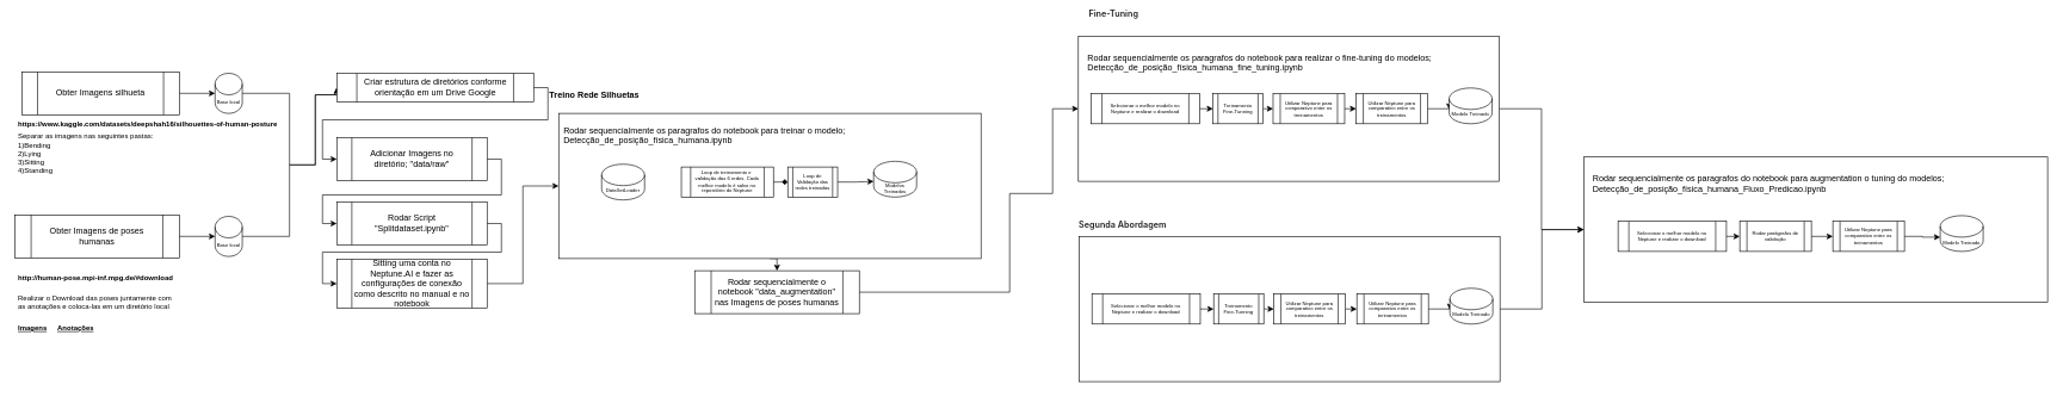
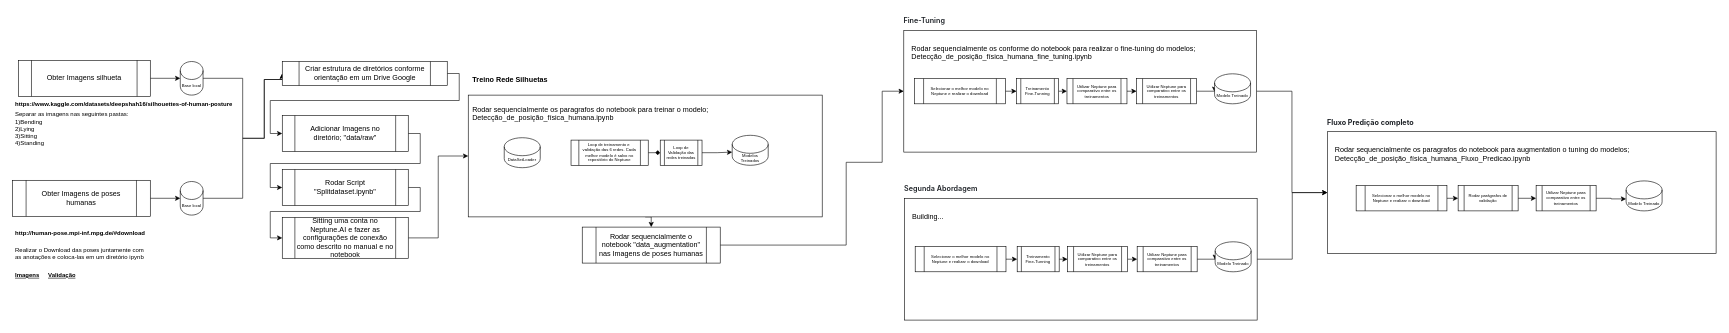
- <mxCell id="38" value="&lt;span style=&quot;background-color: rgb(255, 255, 255); color: rgb(31, 35, 40); font-family: -apple-system, &amp;quot;system-ui&amp;quot;, &amp;quot;Segoe UI&amp;quot;, &amp;quot;Noto Sans&amp;quot;, Helvetica, Arial, sans-serif, &amp;quot;Apple Color Emoji&amp;quot;, &amp;quot;Segoe UI Emoji&amp;quot;; font-weight: var(--base-text-weight-semibold, 600);&quot;&gt;Fine-Tuning&amp;nbsp;&lt;/span&gt;" style="text;html=1;strokeColor=none;fillColor=none;align=left;verticalAlign=middle;whiteSpace=wrap;rounded=0;" vertex="1" parent="1"><mxGeometry x="1519" y="5" width="90" height="30" as="geometry" /></mxCell>
+ <mxCell id="38" value="&lt;span style=&quot;background-color: rgb(255, 255, 255); color: rgb(31, 35, 40); font-family: -apple-system, &amp;quot;system-ui&amp;quot;, &amp;quot;Segoe UI&amp;quot;, &amp;quot;Noto Sans&amp;quot;, Helvetica, Arial, sans-serif, &amp;quot;Apple Color Emoji&amp;quot;, &amp;quot;Segoe UI Emoji&amp;quot;; font-weight: var(--base-text-weight-semibold, 600);&quot;&gt;Fine-Tuning&amp;nbsp;&lt;/span&gt;" style="text;html=1;strokeColor=none;fillColor=none;align=left;verticalAlign=middle;whiteSpace=wrap;rounded=0;" vertex="1" parent="1"><mxGeometry x="1504" y="20" width="90" height="30" as="geometry" /></mxCell>
- <mxCell id="35" value="Rodar sequencialmente os paragrafos do notebook para realizar o fine-tuning do modelos;&amp;nbsp;&lt;br&gt;Detecção_de_posição_física_humana_fine_tuning.ipynb" style="text;whiteSpace=wrap;html=1;" vertex="1" parent="1"><mxGeometry x="1517" y="66.5" width="540" height="40" as="geometry" /></mxCell>
+ <mxCell id="35" value="Rodar sequencialmente os conforme do notebook para realizar o fine-tuning do modelos;&amp;nbsp;&lt;br&gt;Detecção_de_posição_física_humana_fine_tuning.ipynb" style="text;whiteSpace=wrap;html=1;" vertex="1" parent="1"><mxGeometry x="1517" y="66.5" width="540" height="40" as="geometry" /></mxCell>
- <mxCell id="36" value="&lt;b&gt;Treino Rede Silhuetas&lt;/b&gt;" style="text;html=1;strokeColor=none;fillColor=none;align=center;verticalAlign=middle;whiteSpace=wrap;rounded=0;" vertex="1" parent="1"><mxGeometry x="760" y="117" width="140" height="30" as="geometry" /></mxCell>
+ <mxCell id="36" value="&lt;b&gt;Treino Rede Silhuetas&lt;/b&gt;" style="text;html=1;strokeColor=none;fillColor=none;align=center;verticalAlign=middle;whiteSpace=wrap;rounded=0;" vertex="1" parent="1"><mxGeometry x="780" y="117" width="140" height="30" as="geometry" /></mxCell>
+ <mxCell id="51" value="&lt;font face=&quot;-apple-system, system-ui, Segoe UI, Noto Sans, Helvetica, Arial, sans-serif, Apple Color Emoji, Segoe UI Emoji&quot; color=&quot;#1f2328&quot;&gt;&lt;span style=&quot;background-color: rgb(255, 255, 255);&quot;&gt;&lt;b&gt;Fluxo Predição completo&lt;/b&gt;&lt;/span&gt;&lt;/font&gt;" style="text;html=1;strokeColor=none;fillColor=none;align=left;verticalAlign=middle;whiteSpace=wrap;rounded=0;" vertex="1" parent="1"><mxGeometry x="2210" y="189" width="160" height="30" as="geometry" /></mxCell>
+ <mxCell id="63" value="Building..." style="text;whiteSpace=wrap;html=1;" vertex="1" parent="1"><mxGeometry x="1518" y="346.5" width="540" height="40" as="geometry" /></mxCell>
- <mxCell id="9" value="&lt;h1 style=&quot;&quot;&gt;&lt;font style=&quot;font-size: 10px;&quot;&gt;http://human-pose.mpi-inf.mpg.de/#download&lt;/font&gt;&lt;/h1&gt;&lt;div style=&quot;&quot;&gt;Realizar o Download das poses juntamente com as anotações e coloca-las em um diretório local&lt;/div&gt;" style="text;html=1;strokeColor=none;fillColor=none;spacing=5;spacingTop=-20;whiteSpace=wrap;overflow=hidden;rounded=0;fontSize=10;" vertex="1" parent="1"><mxGeometry x="20" y="370" width="230" height="110" as="geometry" /></mxCell>
+ <mxCell id="9" value="&lt;h1 style=&quot;&quot;&gt;&lt;font style=&quot;font-size: 10px;&quot;&gt;http://human-pose.mpi-inf.mpg.de/#download&lt;/font&gt;&lt;/h1&gt;&lt;div style=&quot;&quot;&gt;Realizar o Download das poses juntamente com as anotações e coloca-las em um diretório ipynb&lt;/div&gt;" style="text;html=1;strokeColor=none;fillColor=none;spacing=5;spacingTop=-20;whiteSpace=wrap;overflow=hidden;rounded=0;fontSize=10;" vertex="1" parent="1"><mxGeometry x="20" y="370" width="230" height="110" as="geometry" /></mxCell>
- <mxCell id="22" value="&lt;h1 style=&quot;&quot;&gt;&lt;span style=&quot;font-size: 10px;&quot;&gt;&lt;u&gt;Anotações&lt;/u&gt;&lt;/span&gt;&lt;/h1&gt;" style="text;html=1;strokeColor=none;fillColor=none;spacing=5;spacingTop=-20;whiteSpace=wrap;overflow=hidden;rounded=0;fontSize=10;" vertex="1" parent="1"><mxGeometry x="75" y="440" width="60" height="30" as="geometry" /></mxCell>
+ <mxCell id="22" value="&lt;h1 style=&quot;&quot;&gt;&lt;span style=&quot;font-size: 10px;&quot;&gt;&lt;u&gt;Validação&lt;/u&gt;&lt;/span&gt;&lt;/h1&gt;" style="text;html=1;strokeColor=none;fillColor=none;spacing=5;spacingTop=-20;whiteSpace=wrap;overflow=hidden;rounded=0;fontSize=10;" vertex="1" parent="1"><mxGeometry x="75" y="440" width="60" height="30" as="geometry" /></mxCell>
